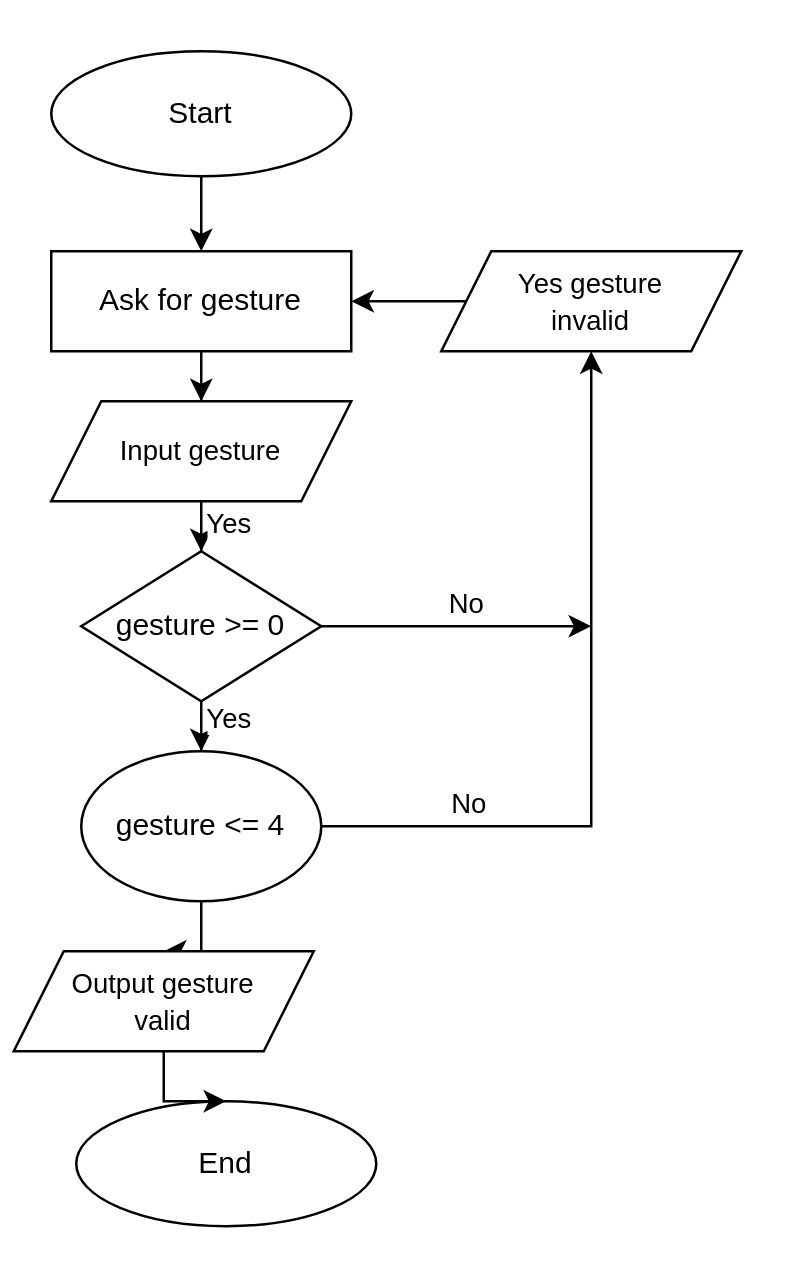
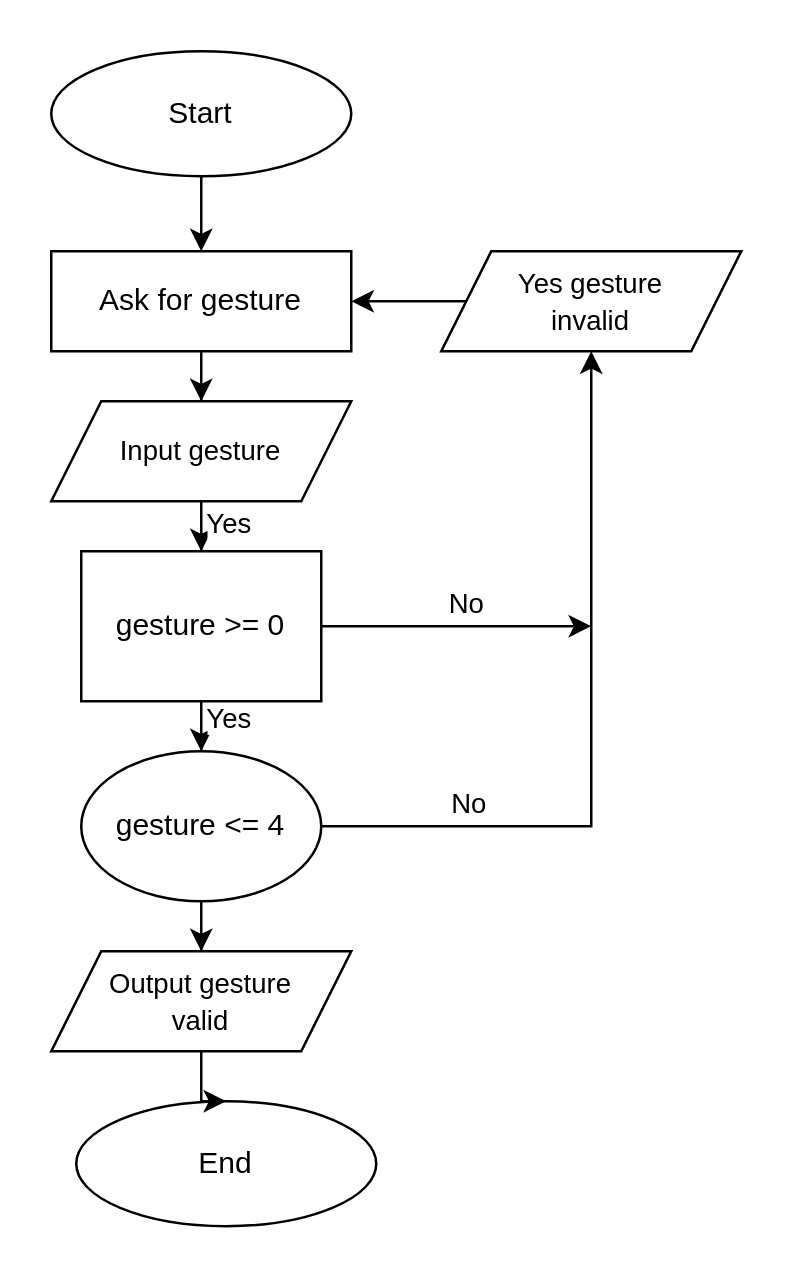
- <mxCell id="12" value="gesture &amp;gt;= 0" style="rhombus;whiteSpace=wrap;html=1;" vertex="1" parent="1"><mxGeometry x="32" y="220" width="96" height="60" as="geometry" /></mxCell>
+ <mxCell id="12" value="gesture &amp;gt;= 0" style="whiteSpace=wrap;html=1;rounded=0;" vertex="1" parent="1"><mxGeometry x="32" y="220" width="96" height="60" as="geometry" /></mxCell>
- <mxCell id="20" value="&lt;font style=&quot;font-size: 11px;&quot;&gt;Output gesture&lt;/font&gt;&lt;div&gt;&lt;font style=&quot;font-size: 11px;&quot;&gt;valid&lt;/font&gt;&lt;/div&gt;" style="shape=parallelogram;perimeter=parallelogramPerimeter;whiteSpace=wrap;html=1;fixedSize=1;" vertex="1" parent="1"><mxGeometry x="5" y="380" width="120" height="40" as="geometry" /></mxCell>
+ <mxCell id="20" value="&lt;font style=&quot;font-size: 11px;&quot;&gt;Output gesture&lt;/font&gt;&lt;div&gt;&lt;font style=&quot;font-size: 11px;&quot;&gt;valid&lt;/font&gt;&lt;/div&gt;" style="shape=parallelogram;perimeter=parallelogramPerimeter;whiteSpace=wrap;html=1;fixedSize=1;" vertex="1" parent="1"><mxGeometry x="20" y="380" width="120" height="40" as="geometry" /></mxCell>
